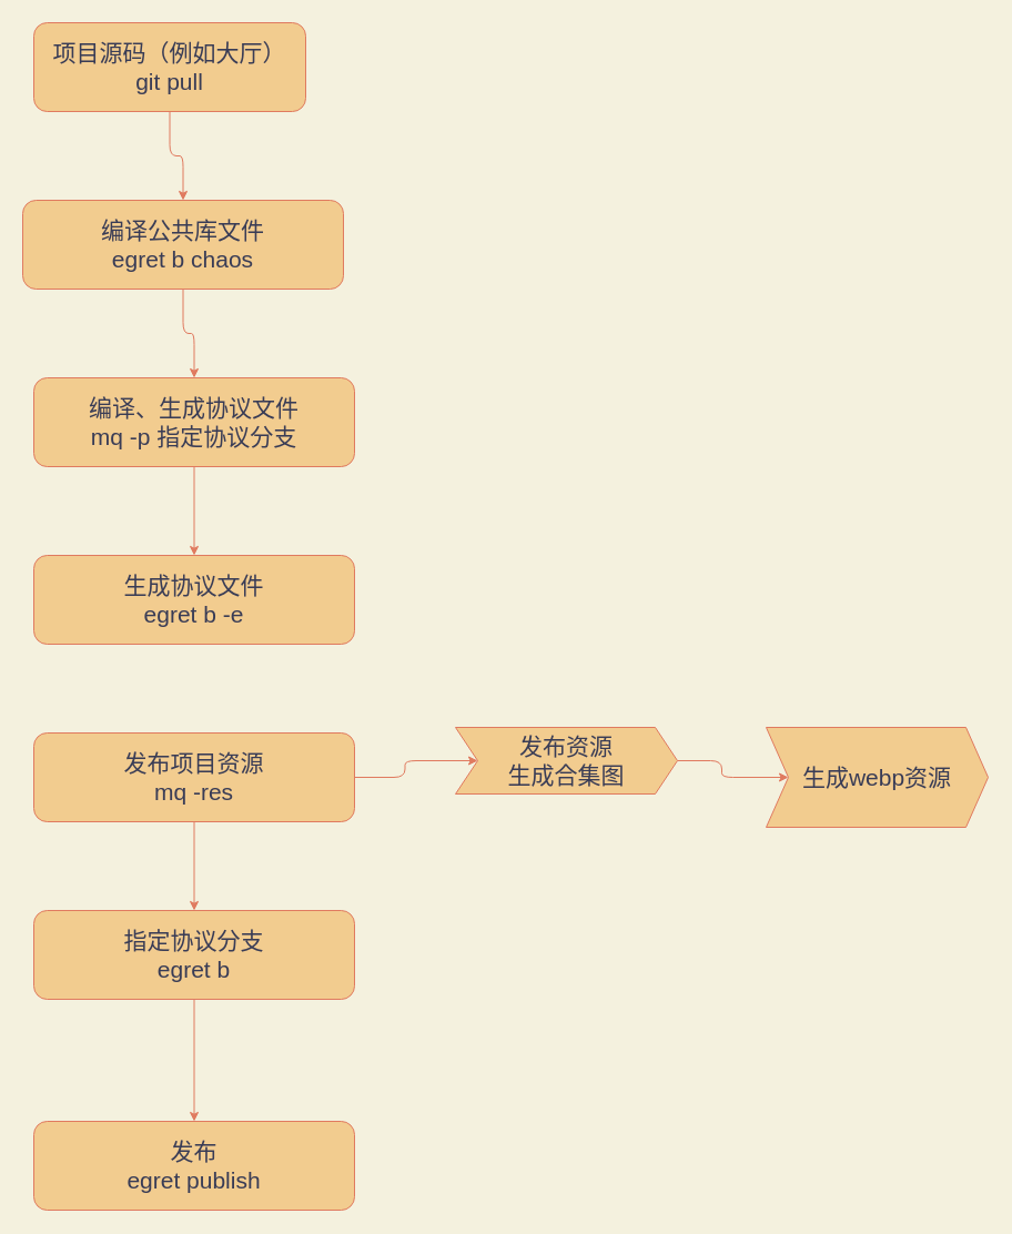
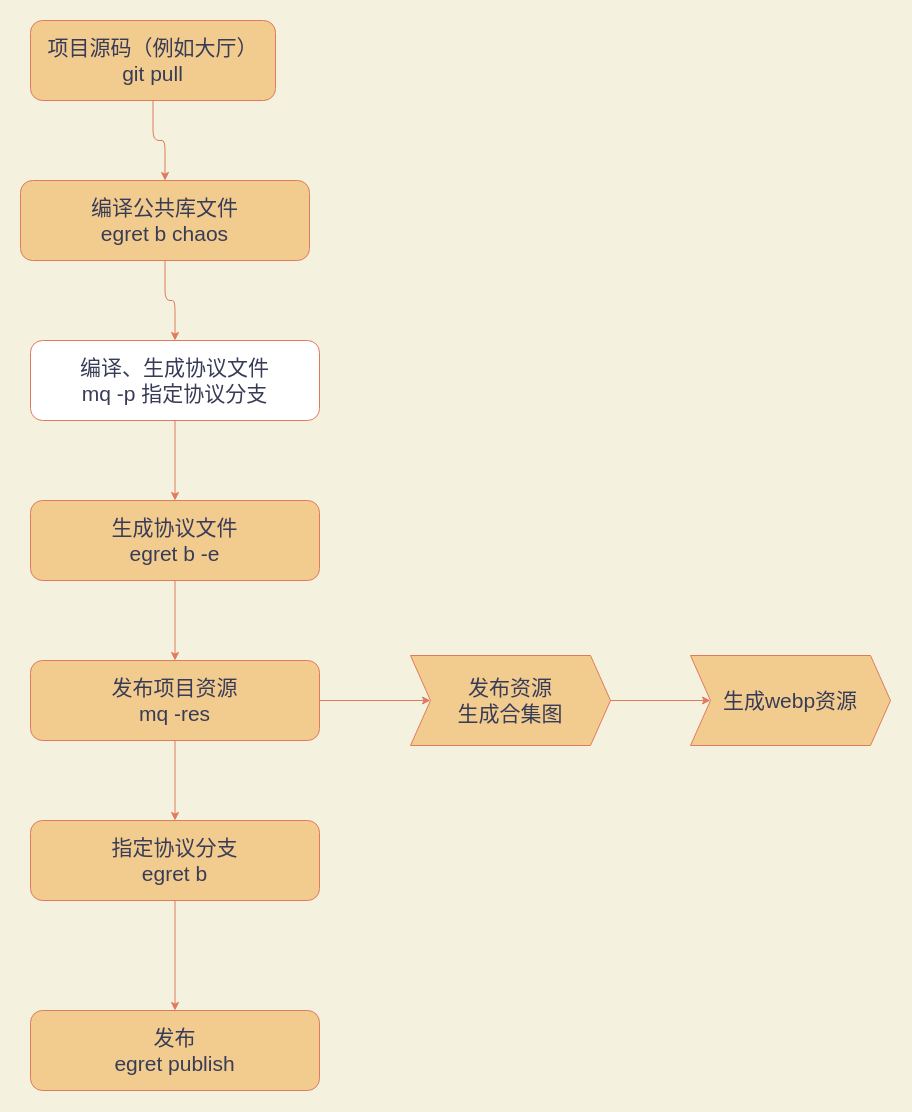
- <mxCell id="7" value="编译、生成协议文件&lt;br&gt;mq -p 指定协议分支" style="rounded=1;whiteSpace=wrap;html=1;sketch=0;strokeColor=#E07A5F;fillColor=#F2CC8F;fontColor=#393C56;fontSize=21;" vertex="1" parent="1"><mxGeometry x="30" y="340" width="289" height="80" as="geometry" /></mxCell>
+ <mxCell id="7" value="编译、生成协议文件&lt;br&gt;mq -p 指定协议分支" style="rounded=1;whiteSpace=wrap;html=1;sketch=0;strokeColor=#E07A5F;fillColor=#ffffff;fontColor=#393C56;fontSize=21;" vertex="1" parent="1"><mxGeometry x="30" y="340" width="289" height="80" as="geometry" /></mxCell>
+ <mxCell id="8" value="" style="edgeStyle=orthogonalEdgeStyle;curved=0;rounded=1;sketch=0;orthogonalLoop=1;jettySize=auto;html=1;strokeColor=#E07A5F;fillColor=#F2CC8F;fontSize=21;fontColor=#393C56;" edge="1" parent="1" source="9" target="12"><mxGeometry relative="1" as="geometry" /></mxCell>
- <mxCell id="15" value="发布资源&lt;br&gt;生成合集图" style="shape=step;perimeter=stepPerimeter;whiteSpace=wrap;html=1;fixedSize=1;rounded=0;sketch=0;strokeColor=#E07A5F;fillColor=#F2CC8F;fontSize=21;fontColor=#393C56;" vertex="1" parent="1"><mxGeometry x="410" y="655" width="200" height="60" as="geometry" /></mxCell>
+ <mxCell id="15" value="发布资源&lt;br&gt;生成合集图" style="shape=step;perimeter=stepPerimeter;whiteSpace=wrap;html=1;fixedSize=1;rounded=0;sketch=0;strokeColor=#E07A5F;fillColor=#F2CC8F;fontSize=21;fontColor=#393C56;" vertex="1" parent="1"><mxGeometry x="410" y="655" width="200" height="90" as="geometry" /></mxCell>
